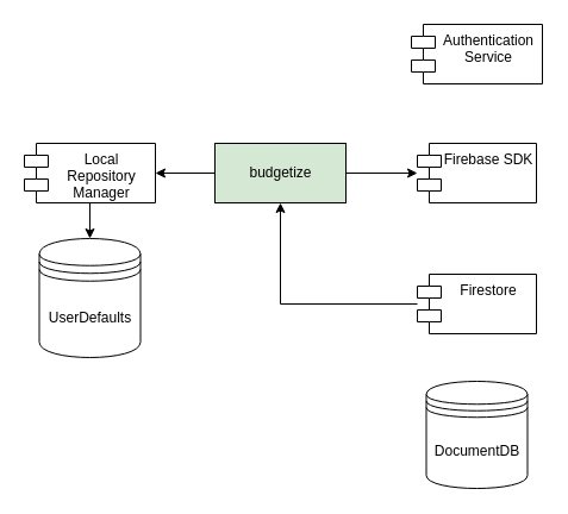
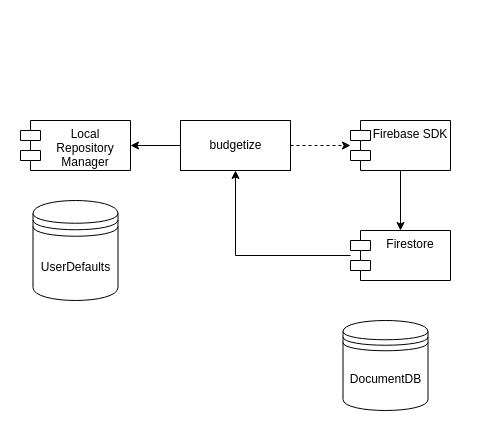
- <mxCell id="10" value="Authentication&#10;Service&#10;" style="shape=module;align=left;spacingLeft=20;align=center;verticalAlign=top;" vertex="1" parent="1"><mxGeometry x="345" y="20" width="110" height="50" as="geometry" /></mxCell>
- <mxCell id="6" value="budgetize" style="html=1;fillColor=#d5e8d4;" vertex="1" parent="1"><mxGeometry x="180" y="120" width="110" height="50" as="geometry" /></mxCell>
+ <mxCell id="6" value="budgetize" style="html=1;" vertex="1" parent="1"><mxGeometry x="180" y="120" width="110" height="50" as="geometry" /></mxCell>
- <mxCell id="4" value="" style="edgeStyle=orthogonalEdgeStyle;rounded=0;orthogonalLoop=1;jettySize=auto;html=1;" edge="1" parent="1" source="6" target="9"><mxGeometry relative="1" as="geometry" /></mxCell>
+ <mxCell id="4" value="" style="edgeStyle=orthogonalEdgeStyle;rounded=0;orthogonalLoop=1;jettySize=auto;html=1;dashed=1;" edge="1" parent="1" source="6" target="9"><mxGeometry relative="1" as="geometry" /></mxCell>
- <mxCell id="2" value="" style="edgeStyle=orthogonalEdgeStyle;rounded=0;orthogonalLoop=1;jettySize=auto;html=1;" edge="1" parent="1" source="3" target="7"><mxGeometry relative="1" as="geometry" /></mxCell>
+ <mxCell id="8" value="" style="edgeStyle=orthogonalEdgeStyle;rounded=0;orthogonalLoop=1;jettySize=auto;html=1;" edge="1" parent="1" source="9" target="12"><mxGeometry relative="1" as="geometry" /></mxCell>
- <mxCell id="13" value="DocumentDB&lt;br&gt;" style="shape=datastore;whiteSpace=wrap;html=1;" vertex="1" parent="1"><mxGeometry x="357.5" y="320" width="85" height="90" as="geometry" /></mxCell>
+ <mxCell id="13" value="DocumentDB&lt;br&gt;" style="shape=datastore;whiteSpace=wrap;html=1;" vertex="1" parent="1"><mxGeometry x="342.5" y="320" width="85" height="90" as="geometry" /></mxCell>
